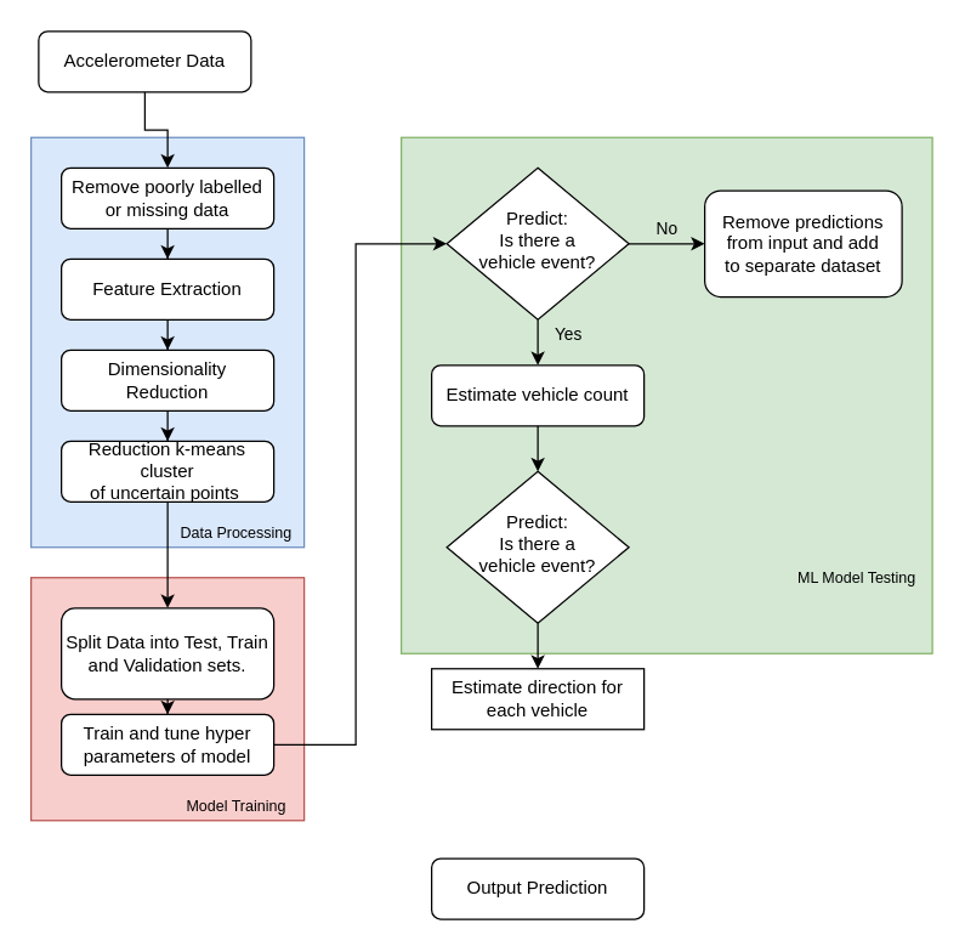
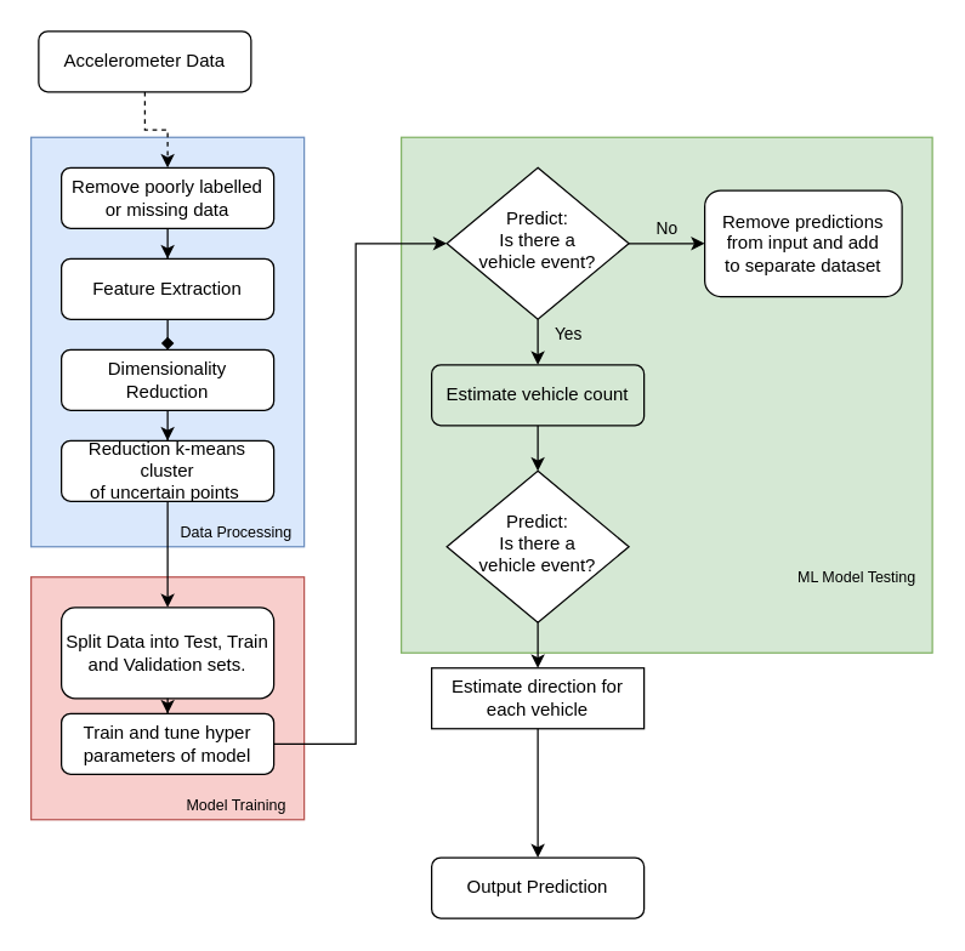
- <mxCell id="15" value="" style="edgeStyle=orthogonalEdgeStyle;rounded=0;orthogonalLoop=1;jettySize=auto;html=1;" parent="1" source="16" target="18" edge="1"><mxGeometry relative="1" as="geometry" /></mxCell>
+ <mxCell id="15" value="" style="edgeStyle=orthogonalEdgeStyle;rounded=0;orthogonalLoop=1;jettySize=auto;html=1;dashed=1;" parent="1" source="16" target="18" edge="1"><mxGeometry relative="1" as="geometry" /></mxCell>
- <mxCell id="5" value="" style="edgeStyle=orthogonalEdgeStyle;rounded=0;orthogonalLoop=1;jettySize=auto;html=1;fontSize=10;endArrow=classic;endFill=1;" parent="1" source="6" target="22" edge="1"><mxGeometry relative="1" as="geometry" /></mxCell>
+ <mxCell id="5" value="" style="edgeStyle=orthogonalEdgeStyle;rounded=0;orthogonalLoop=1;jettySize=auto;html=1;fontSize=10;endArrow=diamond;endFill=1;" parent="1" source="6" target="22" edge="1"><mxGeometry relative="1" as="geometry" /></mxCell>
- <mxCell id="14" value="Estimate vehicle count" style="rounded=1;whiteSpace=wrap;html=1;fontSize=12;glass=0;strokeWidth=1;shadow=0;" parent="1" vertex="1"><mxGeometry x="284" y="240" width="140" height="40" as="geometry" /></mxCell>
+ <mxCell id="14" value="Estimate vehicle count" style="rounded=1;whiteSpace=wrap;html=1;fontSize=12;glass=0;strokeWidth=1;shadow=0;fillColor=#d5e8d4;" parent="1" vertex="1"><mxGeometry x="284" y="240" width="140" height="40" as="geometry" /></mxCell>
+ <mxCell id="11" value="" style="edgeStyle=orthogonalEdgeStyle;rounded=0;orthogonalLoop=1;jettySize=auto;html=1;fontSize=10;endArrow=classic;endFill=1;" parent="1" source="12" target="25" edge="1"><mxGeometry relative="1" as="geometry" /></mxCell>
